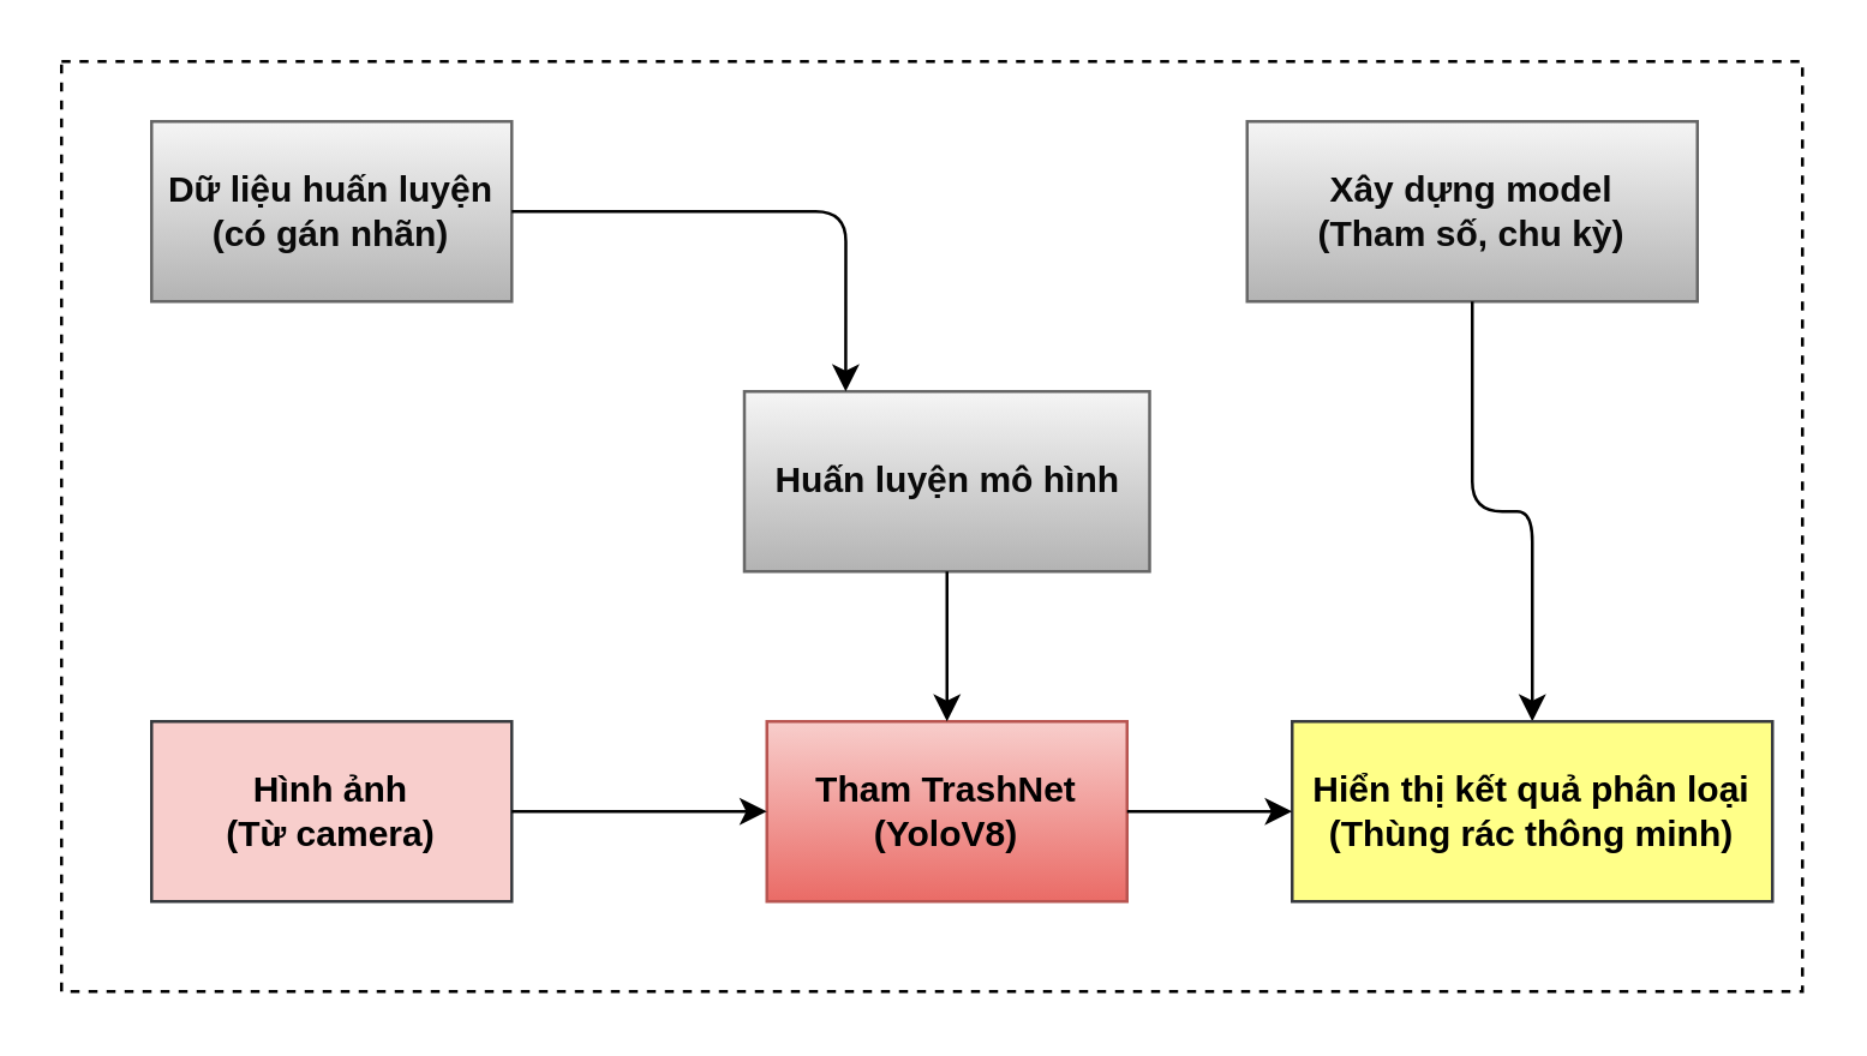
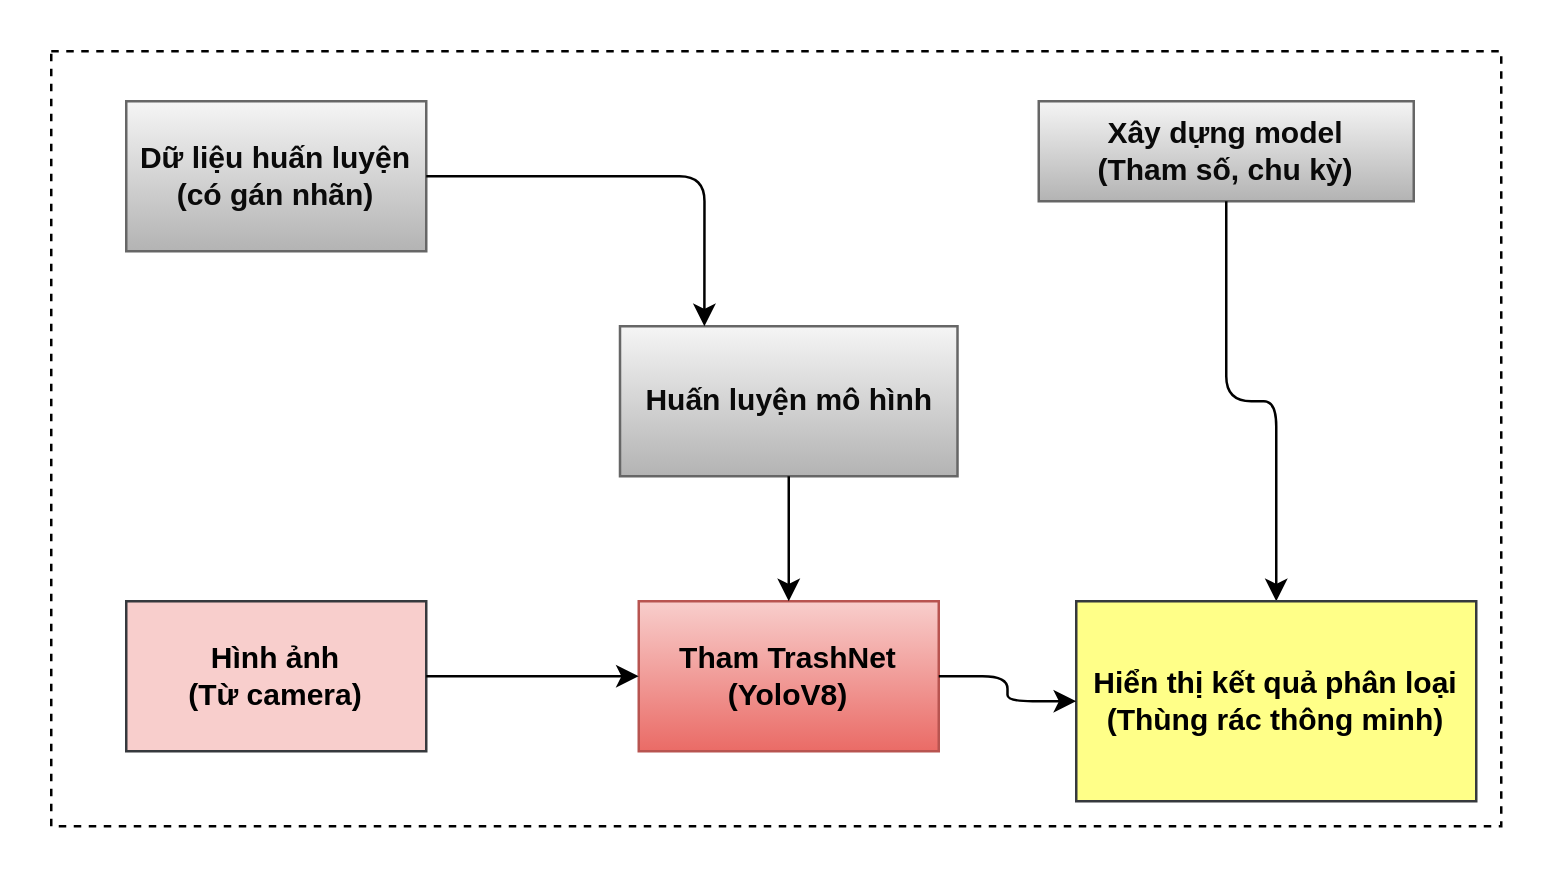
- <mxCell id="5" value="Xây dựng model&lt;br&gt;(Tham số, chu kỳ)" style="rounded=0;whiteSpace=wrap;html=1;fillColor=#f5f5f5;strokeColor=#666666;fontColor=#0a0a0a;gradientColor=#b3b3b3;fontStyle=1;" parent="2" vertex="1"><mxGeometry x="395" y="20" width="150" height="60" as="geometry" /></mxCell>
+ <mxCell id="5" value="Xây dựng model&lt;br&gt;(Tham số, chu kỳ)" style="rounded=0;whiteSpace=wrap;html=1;fillColor=#f5f5f5;strokeColor=#666666;fontColor=#0a0a0a;gradientColor=#b3b3b3;fontStyle=1;" parent="2" vertex="1"><mxGeometry x="395" y="20" width="150" height="40" as="geometry" /></mxCell>
- <mxCell id="11" value="Hiển thị kết quả phân loại&lt;br&gt;(Thùng rác thông minh)" style="whiteSpace=wrap;html=1;rounded=0;fillColor=#ffff88;strokeColor=#36393d;fontColor=#000000;fontStyle=1;" parent="2" vertex="1"><mxGeometry x="410" y="220" width="160" height="60" as="geometry" /></mxCell>
+ <mxCell id="11" value="Hiển thị kết quả phân loại&lt;br&gt;(Thùng rác thông minh)" style="whiteSpace=wrap;html=1;rounded=0;fillColor=#ffff88;strokeColor=#36393d;fontColor=#000000;fontStyle=1;" parent="2" vertex="1"><mxGeometry x="410" y="220" width="160" height="80" as="geometry" /></mxCell>
